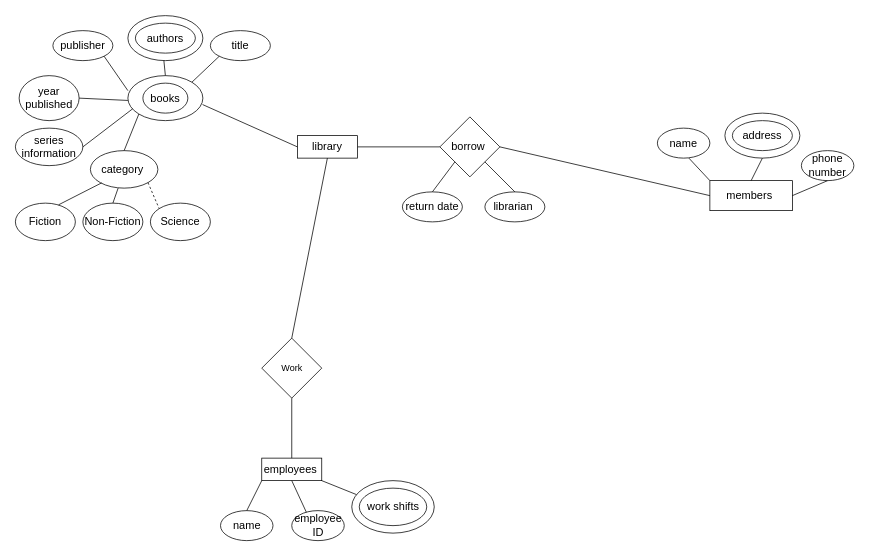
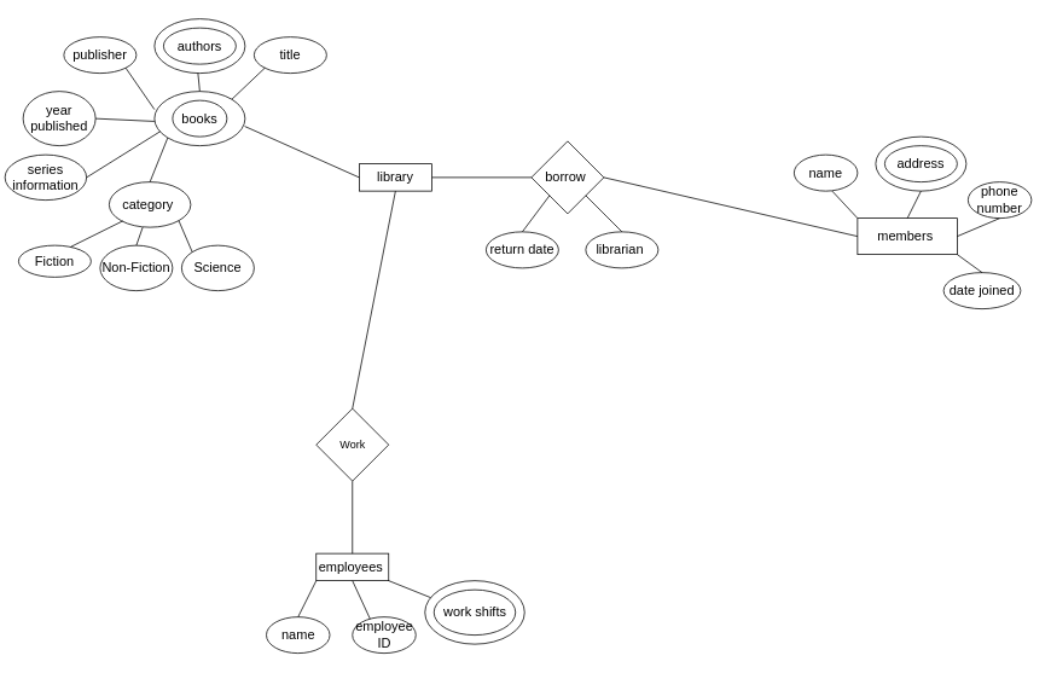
- <mxCell id="10" value="&lt;span style=&quot;font-size:11.0pt;line-height:&lt;br/&gt;115%;font-family:&amp;quot;Arial&amp;quot;,sans-serif;mso-fareast-font-family:Arial;mso-ansi-language:&lt;br/&gt;EN-GB;mso-fareast-language:EN-US;mso-bidi-language:AR-SA&quot; lang=&quot;EN-GB&quot;&gt;series information&lt;/span&gt;" style="ellipse;whiteSpace=wrap;html=1;" vertex="1" parent="1"><mxGeometry x="20" y="170" width="90" height="50" as="geometry" /></mxCell>
+ <mxCell id="10" value="&lt;span style=&quot;font-size:11.0pt;line-height:&lt;br/&gt;115%;font-family:&amp;quot;Arial&amp;quot;,sans-serif;mso-fareast-font-family:Arial;mso-ansi-language:&lt;br/&gt;EN-GB;mso-fareast-language:EN-US;mso-bidi-language:AR-SA&quot; lang=&quot;EN-GB&quot;&gt;series information&lt;/span&gt;" style="ellipse;whiteSpace=wrap;html=1;" vertex="1" parent="1"><mxGeometry x="5" y="170" width="90" height="50" as="geometry" /></mxCell>
- <mxCell id="25" value="" style="endArrow=none;html=1;rounded=0;entryX=0;entryY=0;entryDx=0;entryDy=0;exitX=1;exitY=1;exitDx=0;exitDy=0;dashed=1;" edge="1" parent="1" source="16" target="19"><mxGeometry width="50" height="50" relative="1" as="geometry"><mxPoint x="200" y="234" as="sourcePoint" /><mxPoint x="250" y="210.5" as="targetPoint" /></mxGeometry></mxCell>
+ <mxCell id="25" value="" style="endArrow=none;html=1;rounded=0;entryX=0;entryY=0;entryDx=0;entryDy=0;exitX=1;exitY=1;exitDx=0;exitDy=0;" edge="1" parent="1" source="16" target="19"><mxGeometry width="50" height="50" relative="1" as="geometry"><mxPoint x="200" y="234" as="sourcePoint" /><mxPoint x="250" y="210.5" as="targetPoint" /></mxGeometry></mxCell>
+ <mxCell id="39" value="" style="endArrow=none;html=1;rounded=0;entryX=1;entryY=1;entryDx=0;entryDy=0;exitX=0.5;exitY=0;exitDx=0;exitDy=0;" edge="1" parent="1" source="28" target="21"><mxGeometry width="50" height="50" relative="1" as="geometry"><mxPoint x="1113" y="250" as="sourcePoint" /><mxPoint x="1066" y="270" as="targetPoint" /></mxGeometry></mxCell>
- <mxCell id="18" value="&lt;span style=&quot;font-size:11.0pt;line-height:&lt;br/&gt;115%;font-family:&amp;quot;Arial&amp;quot;,sans-serif;mso-fareast-font-family:Arial;mso-ansi-language:&lt;br/&gt;EN-GB;mso-fareast-language:EN-US;mso-bidi-language:AR-SA&quot; lang=&quot;EN-GB&quot;&gt;Fiction&lt;/span&gt;" style="ellipse;whiteSpace=wrap;html=1;" vertex="1" parent="1"><mxGeometry x="20" y="270" width="80" height="50" as="geometry" /></mxCell>
+ <mxCell id="18" value="&lt;span style=&quot;font-size:11.0pt;line-height:&lt;br/&gt;115%;font-family:&amp;quot;Arial&amp;quot;,sans-serif;mso-fareast-font-family:Arial;mso-ansi-language:&lt;br/&gt;EN-GB;mso-fareast-language:EN-US;mso-bidi-language:AR-SA&quot; lang=&quot;EN-GB&quot;&gt;Fiction&lt;/span&gt;" style="ellipse;whiteSpace=wrap;html=1;" vertex="1" parent="1"><mxGeometry x="20" y="270" width="80" height="35" as="geometry" /></mxCell>
+ <mxCell id="28" value="&lt;span style=&quot;font-size:11.0pt;line-height:&lt;br/&gt;115%;font-family:&amp;quot;Arial&amp;quot;,sans-serif;mso-fareast-font-family:Arial;mso-ansi-language:&lt;br/&gt;EN-GB;mso-fareast-language:EN-US;mso-bidi-language:AR-SA&quot; lang=&quot;EN-GB&quot;&gt;date joined&lt;/span&gt;" style="ellipse;whiteSpace=wrap;html=1;" vertex="1" parent="1"><mxGeometry x="1041" y="300" width="85" height="40" as="geometry" /></mxCell>
